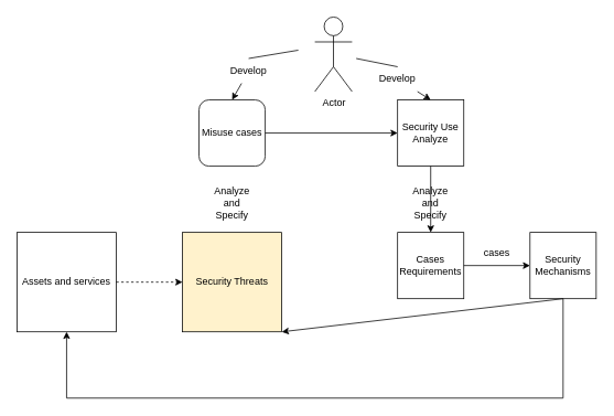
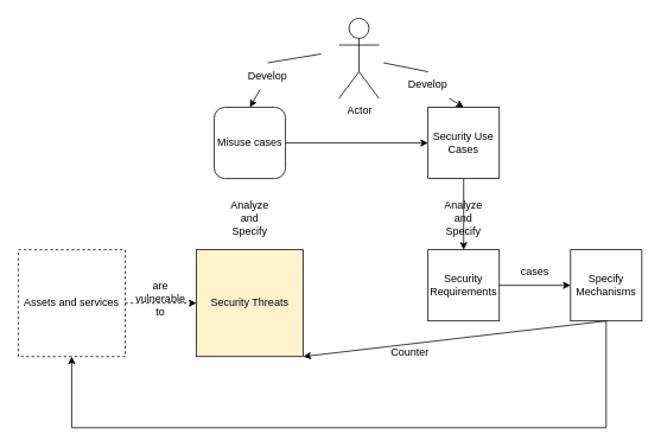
- <mxCell id="4" value="Security Use Analyze" style="whiteSpace=wrap;html=1;aspect=fixed;" vertex="1" parent="1"><mxGeometry x="480" y="120" width="80" height="80" as="geometry" /></mxCell>
+ <mxCell id="4" value="Security Use Cases" style="whiteSpace=wrap;html=1;aspect=fixed;" vertex="1" parent="1"><mxGeometry x="480" y="120" width="80" height="80" as="geometry" /></mxCell>
- <mxCell id="7" value="Cases Requirements" style="whiteSpace=wrap;html=1;aspect=fixed;" vertex="1" parent="1"><mxGeometry x="480" y="280" width="80" height="80" as="geometry" /></mxCell>
+ <mxCell id="7" value="Security Requirements" style="whiteSpace=wrap;html=1;aspect=fixed;" vertex="1" parent="1"><mxGeometry x="480" y="280" width="80" height="80" as="geometry" /></mxCell>
- <mxCell id="8" value="Security Mechanisms" style="whiteSpace=wrap;html=1;aspect=fixed;" vertex="1" parent="1"><mxGeometry x="640" y="280" width="80" height="80" as="geometry" /></mxCell>
+ <mxCell id="8" value="Specify Mechanisms" style="whiteSpace=wrap;html=1;aspect=fixed;" vertex="1" parent="1"><mxGeometry x="640" y="280" width="80" height="80" as="geometry" /></mxCell>
+ <mxCell id="16" value="are vulnerable to" style="text;html=1;strokeColor=none;fillColor=none;align=center;verticalAlign=middle;whiteSpace=wrap;rounded=0;" vertex="1" parent="1"><mxGeometry x="150" y="320" width="60" height="30" as="geometry" /></mxCell>
- <mxCell id="5" value="Assets and services" style="whiteSpace=wrap;html=1;aspect=fixed;" vertex="1" parent="1"><mxGeometry x="20" y="280" width="120" height="120" as="geometry" /></mxCell>
+ <mxCell id="5" value="Assets and services" style="whiteSpace=wrap;html=1;aspect=fixed;dashed=1;" vertex="1" parent="1"><mxGeometry x="20" y="280" width="120" height="120" as="geometry" /></mxCell>
+ <mxCell id="23" value="Counter" style="text;html=1;strokeColor=none;fillColor=none;align=center;verticalAlign=middle;whiteSpace=wrap;rounded=0;" vertex="1" parent="1"><mxGeometry x="430" y="380" width="60" height="30" as="geometry" /></mxCell>
